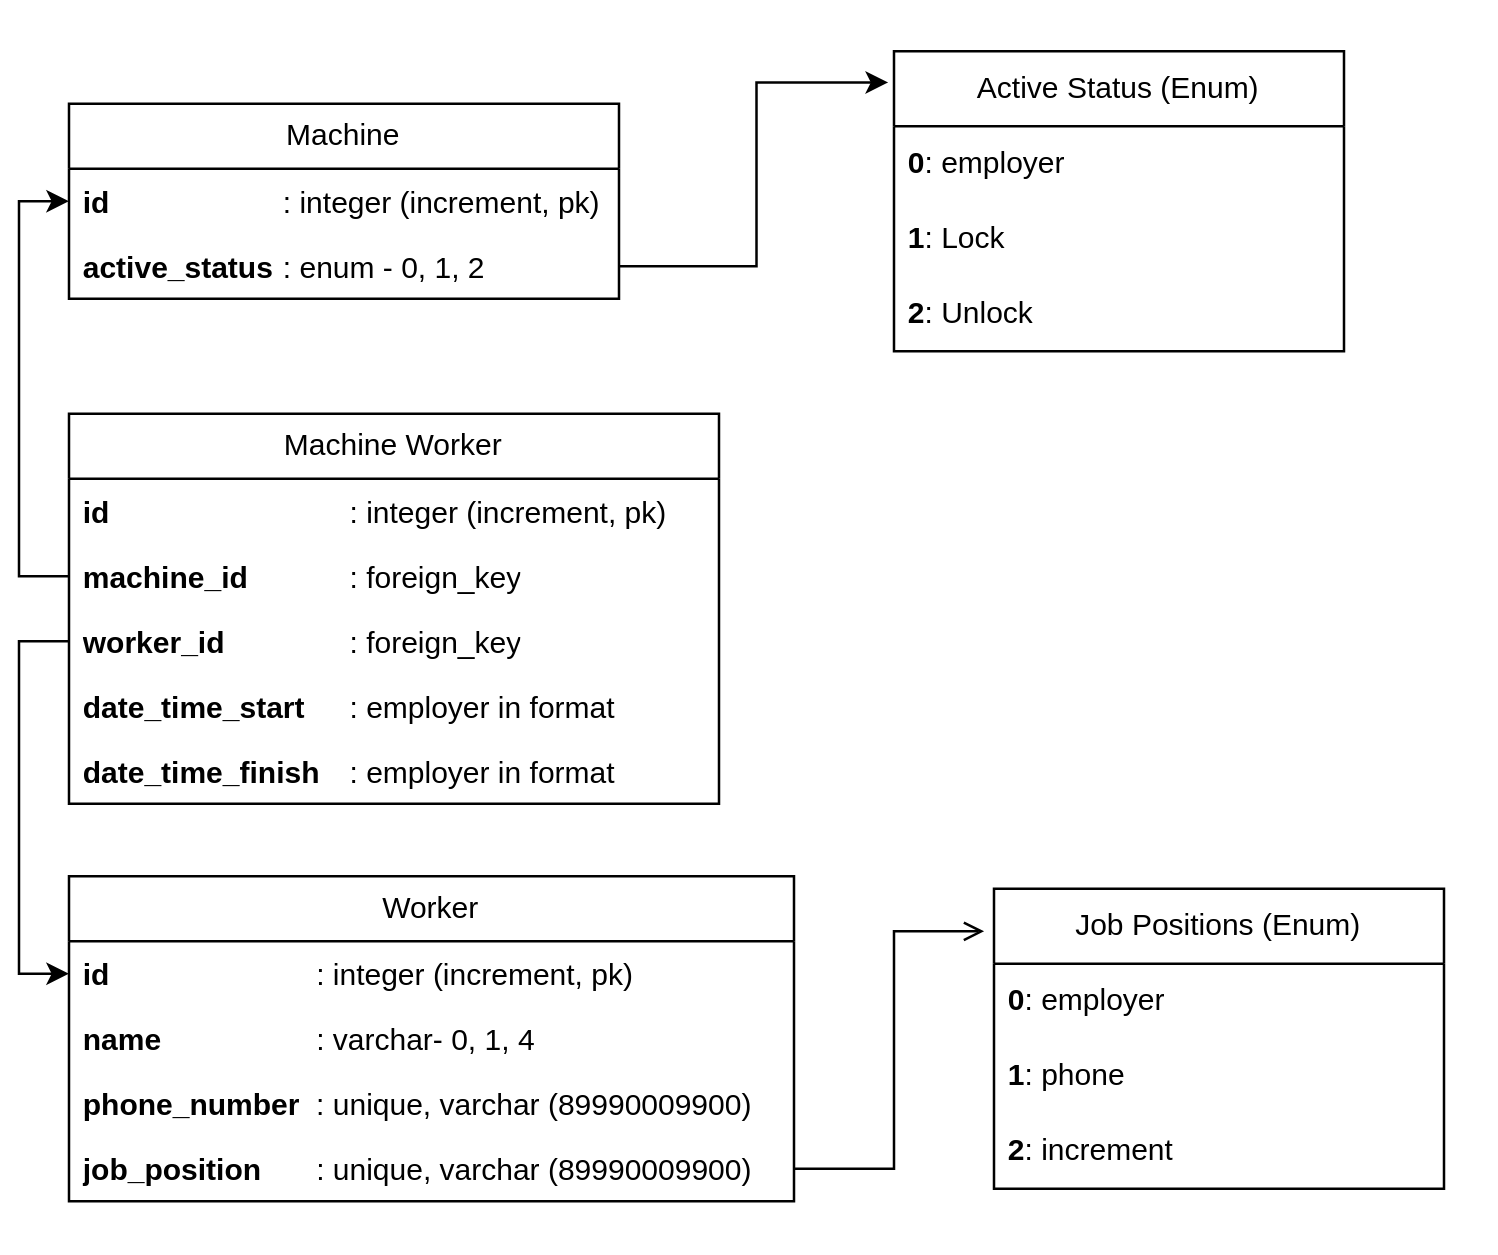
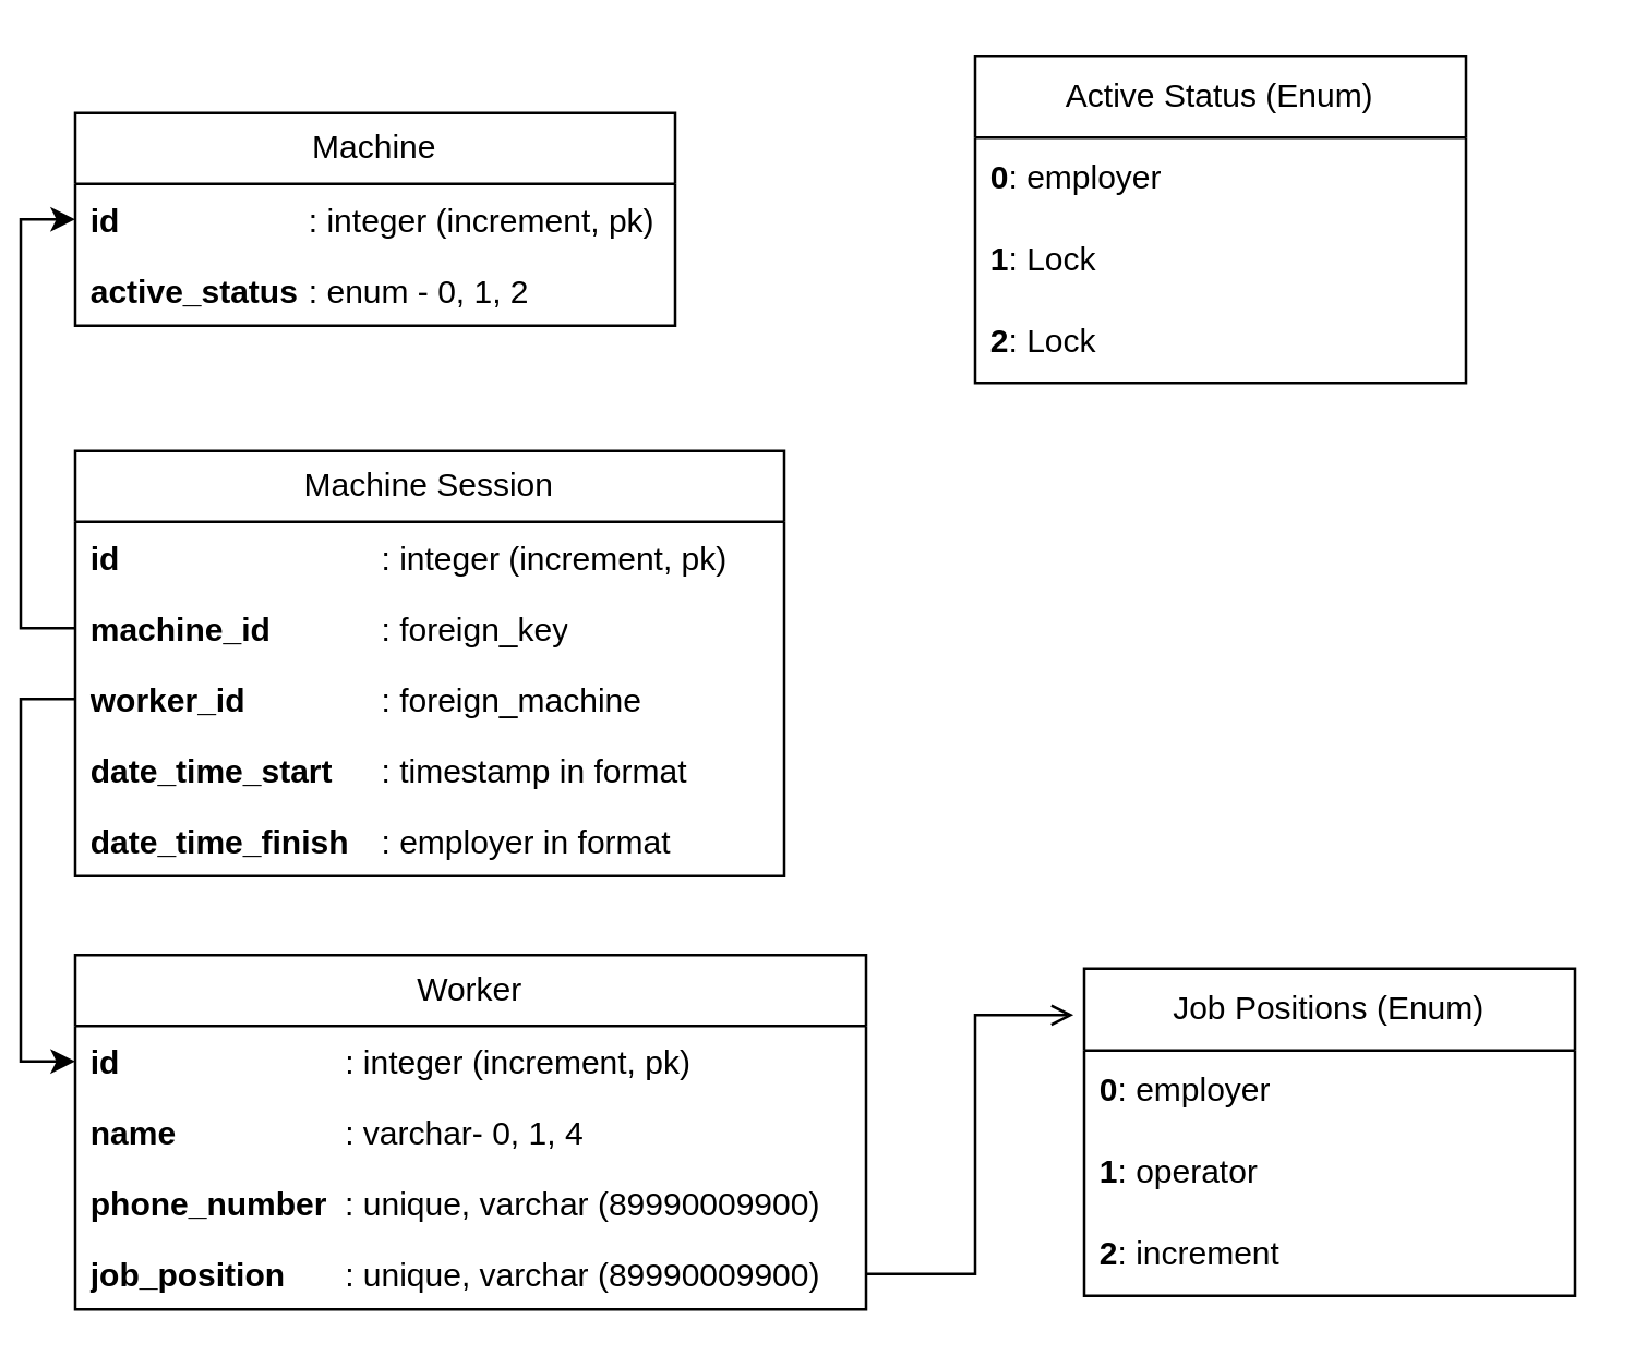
- <mxCell id="21" style="edgeStyle=orthogonalEdgeStyle;rounded=0;orthogonalLoop=1;jettySize=auto;html=1;entryX=-0.013;entryY=0.104;entryDx=0;entryDy=0;entryPerimeter=0;" edge="1" parent="1" source="4" target="5"><mxGeometry relative="1" as="geometry" /></mxCell>
- <mxCell id="8" value="&lt;b&gt;2&lt;/b&gt;: Unlock" style="text;strokeColor=none;fillColor=none;align=left;verticalAlign=middle;spacingLeft=4;spacingRight=4;overflow=hidden;points=[[0,0.5],[1,0.5]];portConstraint=eastwest;rotatable=0;whiteSpace=wrap;html=1;" vertex="1" parent="5"><mxGeometry y="90" width="180" height="30" as="geometry" /></mxCell>
+ <mxCell id="8" value="&lt;b&gt;2&lt;/b&gt;: Lock" style="text;strokeColor=none;fillColor=none;align=left;verticalAlign=middle;spacingLeft=4;spacingRight=4;overflow=hidden;points=[[0,0.5],[1,0.5]];portConstraint=eastwest;rotatable=0;whiteSpace=wrap;html=1;" vertex="1" parent="5"><mxGeometry y="90" width="180" height="30" as="geometry" /></mxCell>
- <mxCell id="14" value="Machine Worker" style="swimlane;fontStyle=0;childLayout=stackLayout;horizontal=1;startSize=26;fillColor=none;horizontalStack=0;resizeParent=1;resizeParentMax=0;resizeLast=0;collapsible=1;marginBottom=0;whiteSpace=wrap;html=1;" vertex="1" parent="1"><mxGeometry x="20" y="165" width="260" height="156" as="geometry" /></mxCell>
+ <mxCell id="14" value="Machine Session" style="swimlane;fontStyle=0;childLayout=stackLayout;horizontal=1;startSize=26;fillColor=none;horizontalStack=0;resizeParent=1;resizeParentMax=0;resizeLast=0;collapsible=1;marginBottom=0;whiteSpace=wrap;html=1;" vertex="1" parent="1"><mxGeometry x="20" y="165" width="260" height="156" as="geometry" /></mxCell>
- <mxCell id="17" value="&lt;b&gt;worker_id&lt;/b&gt;&lt;span style=&quot;white-space: pre;&quot;&gt;&#09;&lt;span style=&quot;white-space: pre;&quot;&gt;&#09;&lt;/span&gt;&lt;/span&gt;: foreign_key" style="text;strokeColor=none;fillColor=none;align=left;verticalAlign=top;spacingLeft=4;spacingRight=4;overflow=hidden;rotatable=0;points=[[0,0.5],[1,0.5]];portConstraint=eastwest;whiteSpace=wrap;html=1;" vertex="1" parent="14"><mxGeometry y="78" width="260" height="26" as="geometry" /></mxCell>
+ <mxCell id="17" value="&lt;b&gt;worker_id&lt;/b&gt;&lt;span style=&quot;white-space: pre;&quot;&gt;&#09;&lt;span style=&quot;white-space: pre;&quot;&gt;&#09;&lt;/span&gt;&lt;/span&gt;: foreign_machine" style="text;strokeColor=none;fillColor=none;align=left;verticalAlign=top;spacingLeft=4;spacingRight=4;overflow=hidden;rotatable=0;points=[[0,0.5],[1,0.5]];portConstraint=eastwest;whiteSpace=wrap;html=1;" vertex="1" parent="14"><mxGeometry y="78" width="260" height="26" as="geometry" /></mxCell>
- <mxCell id="18" value="&lt;b&gt;date_time_start&lt;/b&gt;&lt;span style=&quot;white-space: pre;&quot;&gt;&#09;&lt;/span&gt;: employer in format" style="text;strokeColor=none;fillColor=none;align=left;verticalAlign=top;spacingLeft=4;spacingRight=4;overflow=hidden;rotatable=0;points=[[0,0.5],[1,0.5]];portConstraint=eastwest;whiteSpace=wrap;html=1;" vertex="1" parent="14"><mxGeometry y="104" width="260" height="26" as="geometry" /></mxCell>
+ <mxCell id="18" value="&lt;b&gt;date_time_start&lt;/b&gt;&lt;span style=&quot;white-space: pre;&quot;&gt;&#09;&lt;/span&gt;: timestamp in format" style="text;strokeColor=none;fillColor=none;align=left;verticalAlign=top;spacingLeft=4;spacingRight=4;overflow=hidden;rotatable=0;points=[[0,0.5],[1,0.5]];portConstraint=eastwest;whiteSpace=wrap;html=1;" vertex="1" parent="14"><mxGeometry y="104" width="260" height="26" as="geometry" /></mxCell>
- <mxCell id="25" value="&lt;b&gt;1&lt;/b&gt;: phone" style="text;strokeColor=none;fillColor=none;align=left;verticalAlign=middle;spacingLeft=4;spacingRight=4;overflow=hidden;points=[[0,0.5],[1,0.5]];portConstraint=eastwest;rotatable=0;whiteSpace=wrap;html=1;" vertex="1" parent="23"><mxGeometry y="60" width="180" height="30" as="geometry" /></mxCell>
+ <mxCell id="25" value="&lt;b&gt;1&lt;/b&gt;: operator" style="text;strokeColor=none;fillColor=none;align=left;verticalAlign=middle;spacingLeft=4;spacingRight=4;overflow=hidden;points=[[0,0.5],[1,0.5]];portConstraint=eastwest;rotatable=0;whiteSpace=wrap;html=1;" vertex="1" parent="23"><mxGeometry y="60" width="180" height="30" as="geometry" /></mxCell>
